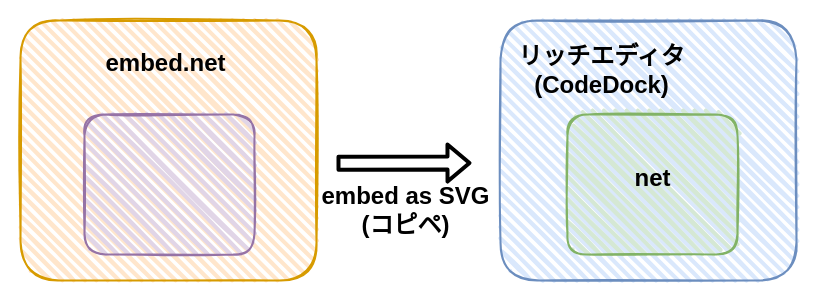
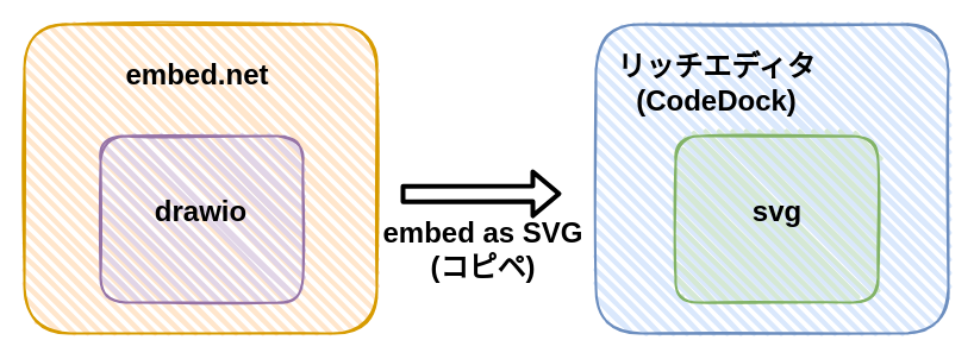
+ <mxCell id="7" value="drawio" style="text;strokeColor=none;fillColor=none;html=1;fontSize=24;fontStyle=1;verticalAlign=middle;align=center;" parent="1" vertex="1"><mxGeometry x="118" y="158" width="100" height="40" as="geometry" /></mxCell>
- <mxCell id="11" value="net" style="text;strokeColor=none;fillColor=none;html=1;fontSize=24;fontStyle=1;verticalAlign=middle;align=center;" parent="1" vertex="1"><mxGeometry x="602" y="158" width="100" height="40" as="geometry" /></mxCell>
+ <mxCell id="11" value="svg" style="text;strokeColor=none;fillColor=none;html=1;fontSize=24;fontStyle=1;verticalAlign=middle;align=center;" parent="1" vertex="1"><mxGeometry x="602" y="158" width="100" height="40" as="geometry" /></mxCell>
